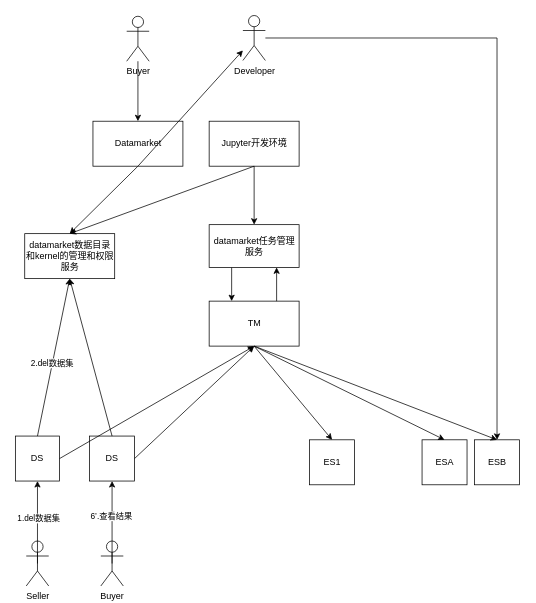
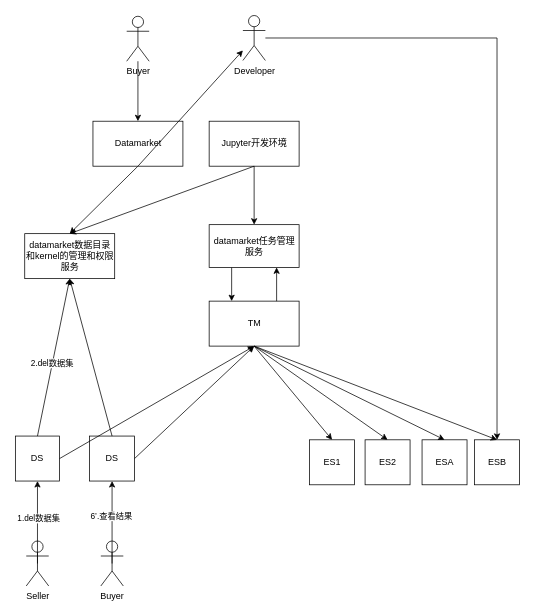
+ <mxCell id="18" value="" style="endArrow=classic;html=1;entryX=0.5;entryY=0;entryDx=0;entryDy=0;exitX=0.5;exitY=1;exitDx=0;exitDy=0;" edge="1" parent="1" source="3" target="6"><mxGeometry width="50" height="50" relative="1" as="geometry"><mxPoint x="376.5" y="431" as="sourcePoint" /><mxPoint x="426.5" y="381" as="targetPoint" /></mxGeometry></mxCell>
+ <mxCell id="6" value="ES2" style="rounded=0;whiteSpace=wrap;html=1;" vertex="1" parent="1"><mxGeometry x="486.5" y="586" width="60" height="60" as="geometry" /></mxCell>
